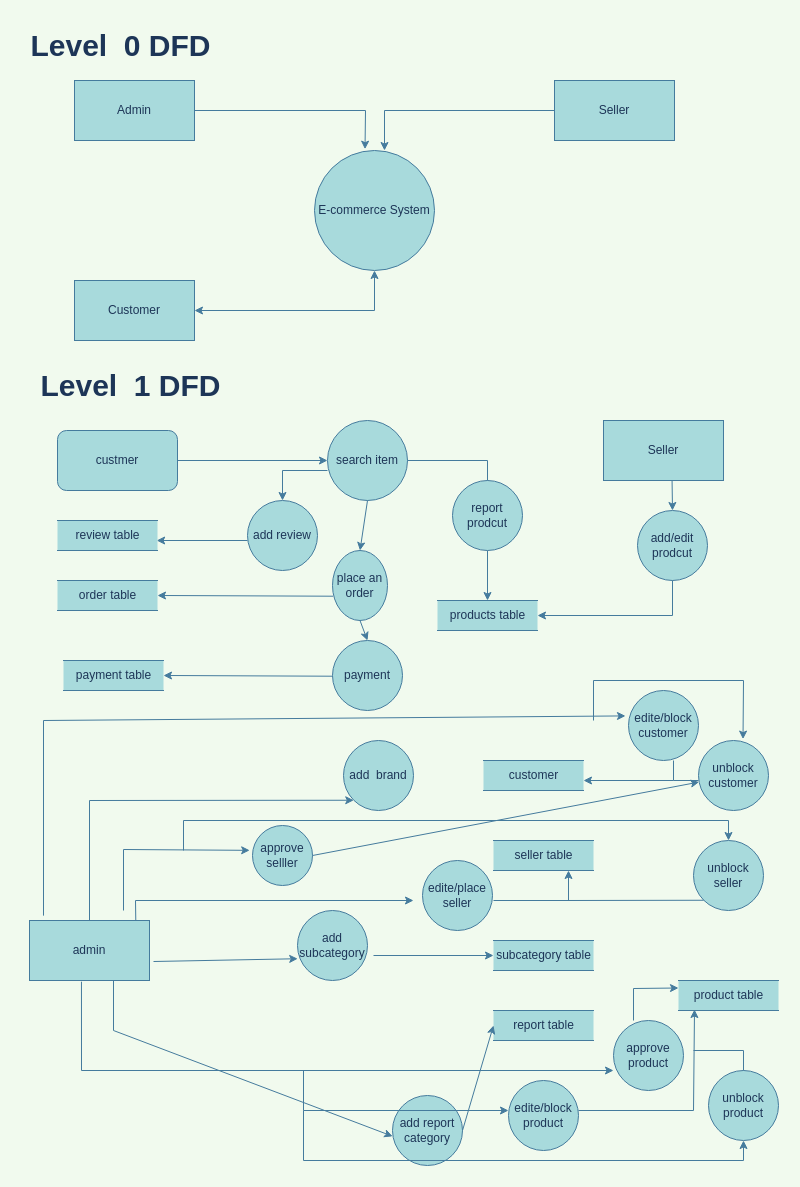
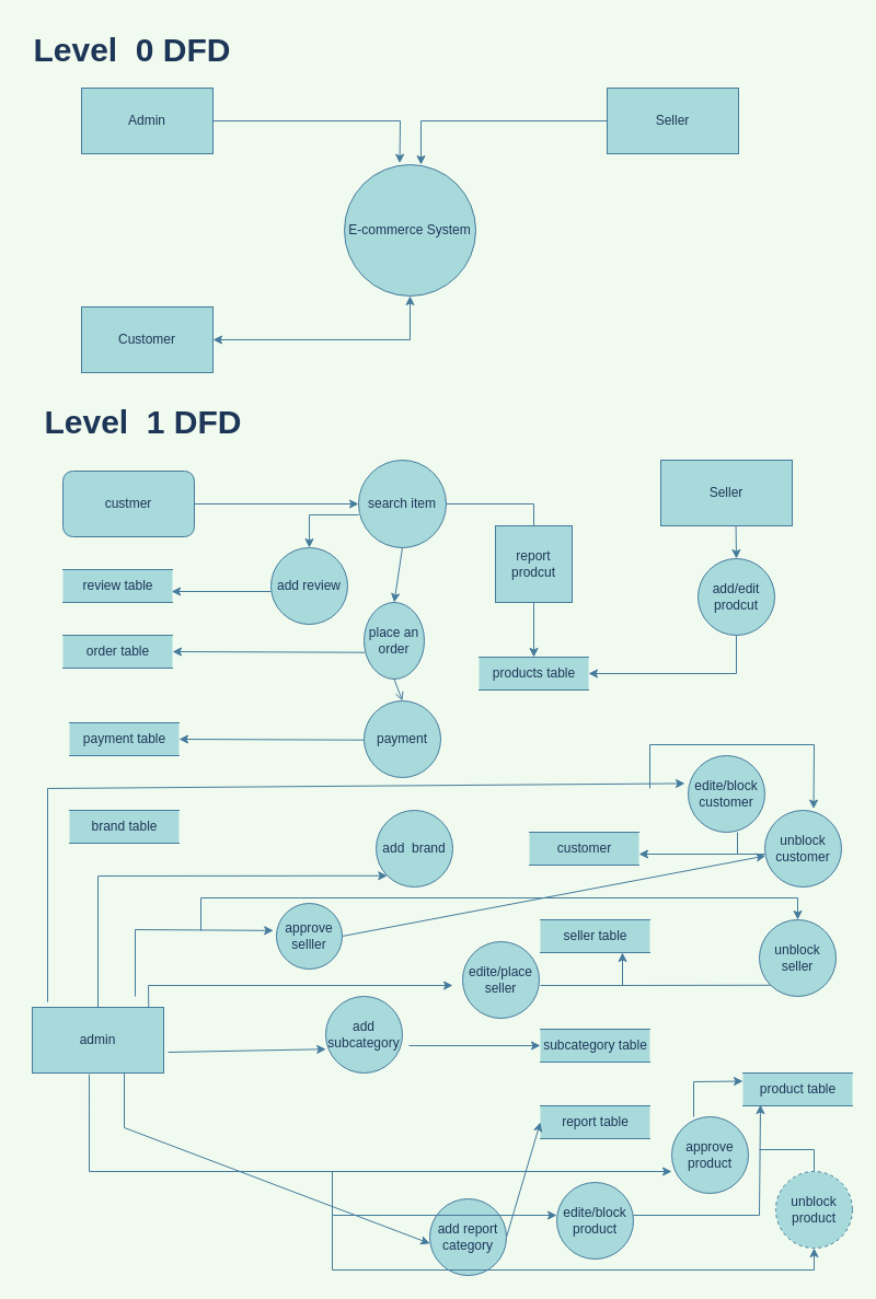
- <mxCell id="26" value="report prodcut" style="ellipse;whiteSpace=wrap;html=1;aspect=fixed;strokeColor=#457B9D;fontColor=#1D3557;fillColor=#A8DADC;rounded=0;" vertex="1" parent="1"><mxGeometry x="452" y="480" width="70" height="70" as="geometry" /></mxCell>
+ <mxCell id="26" value="report prodcut" style="whiteSpace=wrap;html=1;aspect=fixed;strokeColor=#457B9D;fontColor=#1D3557;fillColor=#A8DADC;rounded=0;" vertex="1" parent="1"><mxGeometry x="452" y="480" width="70" height="70" as="geometry" /></mxCell>
- <mxCell id="19" value="" style="endArrow=classic;html=1;rounded=0;strokeColor=#457B9D;fontSize=30;fontColor=#1D3557;fillColor=#A8DADC;exitX=0.5;exitY=1;exitDx=0;exitDy=0;entryX=0.5;entryY=0;entryDx=0;entryDy=0;labelBackgroundColor=#F1FAEE;" edge="1" parent="1" source="15" target="18"><mxGeometry width="50" height="50" relative="1" as="geometry"><mxPoint x="477" y="610" as="sourcePoint" /><mxPoint x="477" y="660" as="targetPoint" /></mxGeometry></mxCell>
+ <mxCell id="19" value="" style="endArrow=open;html=1;rounded=0;strokeColor=#457B9D;fontSize=30;fontColor=#1D3557;fillColor=#A8DADC;exitX=0.5;exitY=1;exitDx=0;exitDy=0;entryX=0.5;entryY=0;entryDx=0;entryDy=0;labelBackgroundColor=#F1FAEE;" edge="1" parent="1" source="15" target="18"><mxGeometry width="50" height="50" relative="1" as="geometry"><mxPoint x="477" y="610" as="sourcePoint" /><mxPoint x="477" y="660" as="targetPoint" /></mxGeometry></mxCell>
+ <mxCell id="40" value="brand table" style="html=1;dashed=0;whitespace=wrap;shape=partialRectangle;right=0;left=0;strokeColor=#457B9D;fontSize=12;fontColor=#1D3557;fillColor=#A8DADC;rounded=0;" vertex="1" parent="1"><mxGeometry x="63" y="740" width="100" height="30" as="geometry" /></mxCell>
- <mxCell id="63" value="unblock product" style="ellipse;whiteSpace=wrap;html=1;aspect=fixed;strokeColor=#457B9D;fontColor=#1D3557;fillColor=#A8DADC;rounded=0;" vertex="1" parent="1"><mxGeometry x="708" y="1070" width="70" height="70" as="geometry" /></mxCell>
+ <mxCell id="63" value="unblock product" style="ellipse;whiteSpace=wrap;html=1;aspect=fixed;strokeColor=#457B9D;fontColor=#1D3557;fillColor=#A8DADC;rounded=0;dashed=1;" vertex="1" parent="1"><mxGeometry x="708" y="1070" width="70" height="70" as="geometry" /></mxCell>
